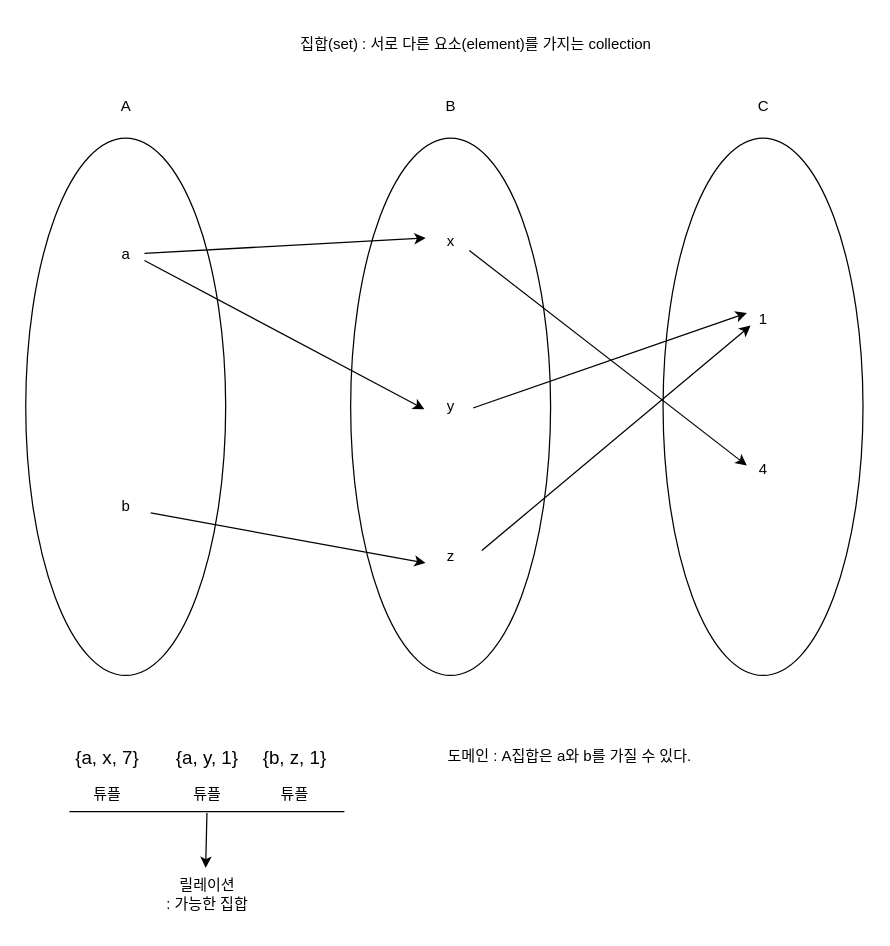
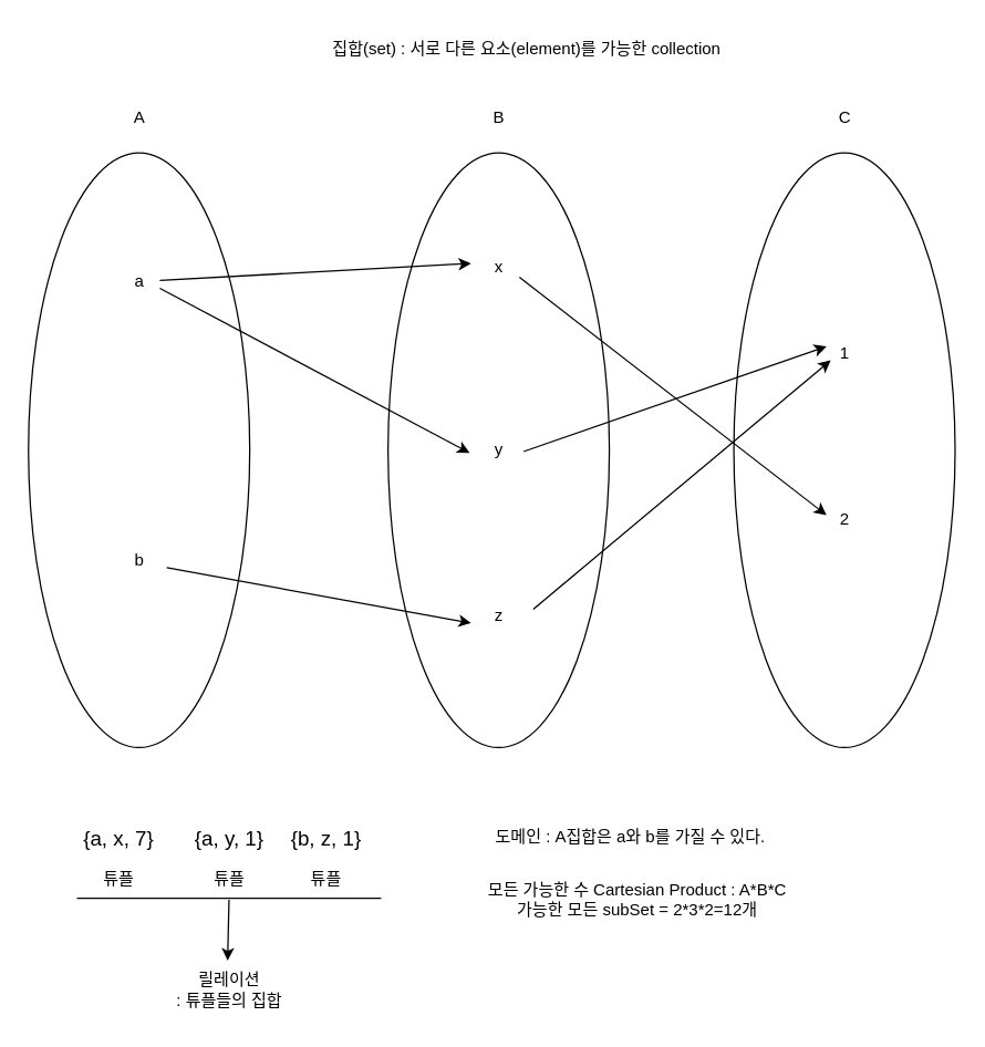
- <mxCell id="11" value="집합(set) : 서로 다른 요소(element)를 가지는 collection" style="text;html=1;align=center;verticalAlign=middle;resizable=0;points=[];autosize=1;strokeColor=none;fillColor=none;rounded=1;" vertex="1" parent="1"><mxGeometry x="220" y="20" width="320" height="30" as="geometry" /></mxCell>
+ <mxCell id="11" value="집합(set) : 서로 다른 요소(element)를 가능한 collection" style="text;html=1;align=center;verticalAlign=middle;resizable=0;points=[];autosize=1;strokeColor=none;fillColor=none;rounded=1;" vertex="1" parent="1"><mxGeometry x="220" y="20" width="320" height="30" as="geometry" /></mxCell>
- <mxCell id="14" value="4" style="text;html=1;align=center;verticalAlign=middle;resizable=0;points=[];autosize=1;strokeColor=none;fillColor=none;rounded=1;" vertex="1" parent="1"><mxGeometry x="595" y="360" width="30" height="30" as="geometry" /></mxCell>
+ <mxCell id="14" value="2" style="text;html=1;align=center;verticalAlign=middle;resizable=0;points=[];autosize=1;strokeColor=none;fillColor=none;rounded=1;" vertex="1" parent="1"><mxGeometry x="595" y="360" width="30" height="30" as="geometry" /></mxCell>
+ <mxCell id="32" value="모든 가능한 수 Cartesian Product : A*B*C&lt;div&gt;가능한 모든 subSet = 2*3*2=12개&lt;/div&gt;" style="text;html=1;align=center;verticalAlign=middle;resizable=0;points=[];autosize=1;strokeColor=none;fillColor=none;" vertex="1" parent="1"><mxGeometry x="340" y="630" width="240" height="40" as="geometry" /></mxCell>
- <mxCell id="25" value="릴레이션&lt;div&gt;: 가능한 집합&lt;/div&gt;" style="text;html=1;align=center;verticalAlign=middle;resizable=0;points=[];autosize=1;strokeColor=none;fillColor=none;" vertex="1" parent="1"><mxGeometry x="110" y="695" width="110" height="40" as="geometry" /></mxCell>
+ <mxCell id="25" value="릴레이션&lt;div&gt;: 튜플들의 집합&lt;/div&gt;" style="text;html=1;align=center;verticalAlign=middle;resizable=0;points=[];autosize=1;strokeColor=none;fillColor=none;" vertex="1" parent="1"><mxGeometry x="110" y="695" width="110" height="40" as="geometry" /></mxCell>
